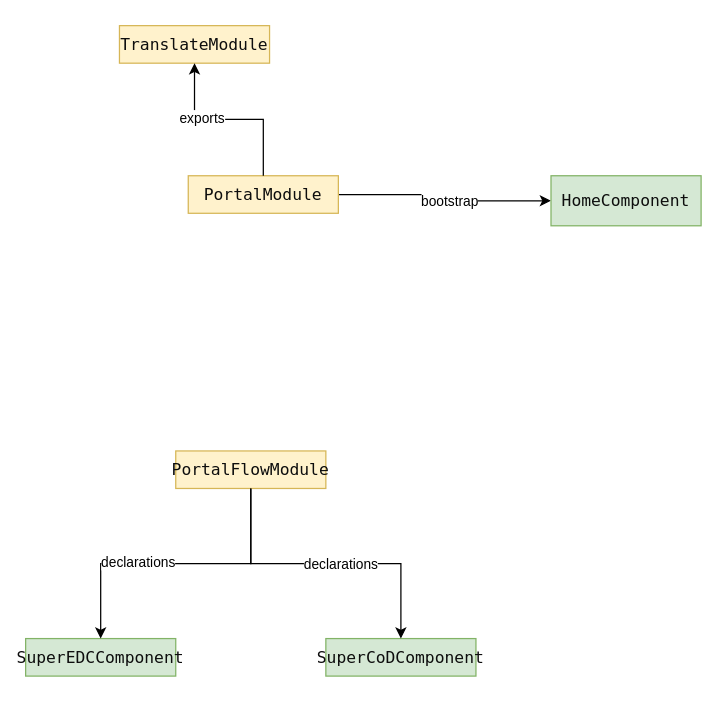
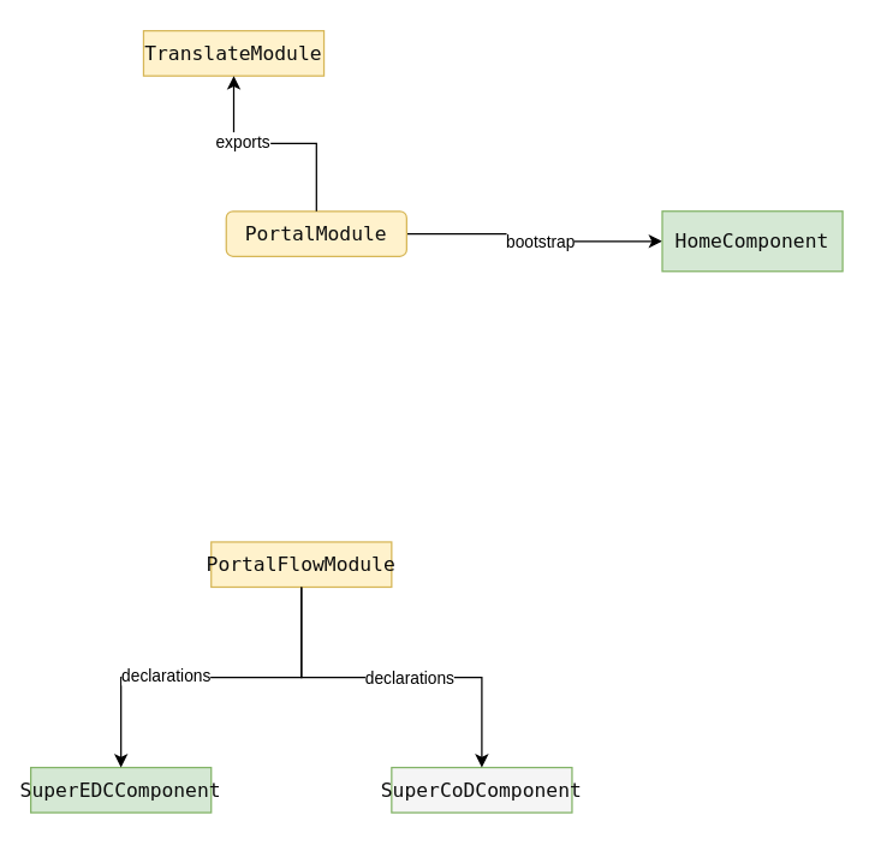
- <mxCell id="4" value="&lt;pre style=&quot;color: rgb(13 , 13 , 13) ; font-family: &amp;#34;consolas&amp;#34; , monospace ; font-size: 9.8pt&quot;&gt;PortalModule&lt;/pre&gt;" style="rounded=0;whiteSpace=wrap;html=1;fillColor=#fff2cc;strokeColor=#d6b656;" vertex="1" parent="1"><mxGeometry x="150" y="140" width="120" height="30" as="geometry" /></mxCell>
+ <mxCell id="4" value="&lt;pre style=&quot;color: rgb(13 , 13 , 13) ; font-family: &amp;#34;consolas&amp;#34; , monospace ; font-size: 9.8pt&quot;&gt;PortalModule&lt;/pre&gt;" style="whiteSpace=wrap;html=1;fillColor=#fff2cc;strokeColor=#d6b656;rounded=1;" vertex="1" parent="1"><mxGeometry x="150" y="140" width="120" height="30" as="geometry" /></mxCell>
- <mxCell id="10" value="&lt;pre style=&quot;color: rgb(13 , 13 , 13) ; font-family: &amp;#34;consolas&amp;#34; , monospace ; font-size: 9.8pt&quot;&gt;&lt;pre style=&quot;font-family: &amp;#34;consolas&amp;#34; , monospace ; font-size: 9.8pt&quot;&gt;SuperCoDComponent&lt;/pre&gt;&lt;/pre&gt;" style="whiteSpace=wrap;html=1;rounded=0;fillColor=#d5e8d4;strokeColor=#82b366;" vertex="1" parent="1"><mxGeometry x="260" y="510" width="120" height="30" as="geometry" /></mxCell>
+ <mxCell id="10" value="&lt;pre style=&quot;color: rgb(13 , 13 , 13) ; font-family: &amp;#34;consolas&amp;#34; , monospace ; font-size: 9.8pt&quot;&gt;&lt;pre style=&quot;font-family: &amp;#34;consolas&amp;#34; , monospace ; font-size: 9.8pt&quot;&gt;SuperCoDComponent&lt;/pre&gt;&lt;/pre&gt;" style="whiteSpace=wrap;html=1;rounded=0;fillColor=#f5f5f5;strokeColor=#82b366;" vertex="1" parent="1"><mxGeometry x="260" y="510" width="120" height="30" as="geometry" /></mxCell>
